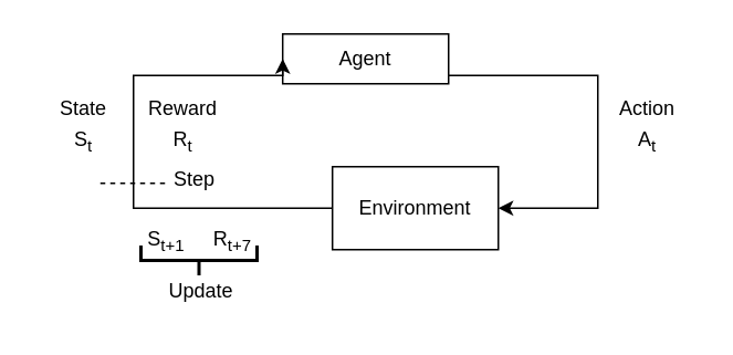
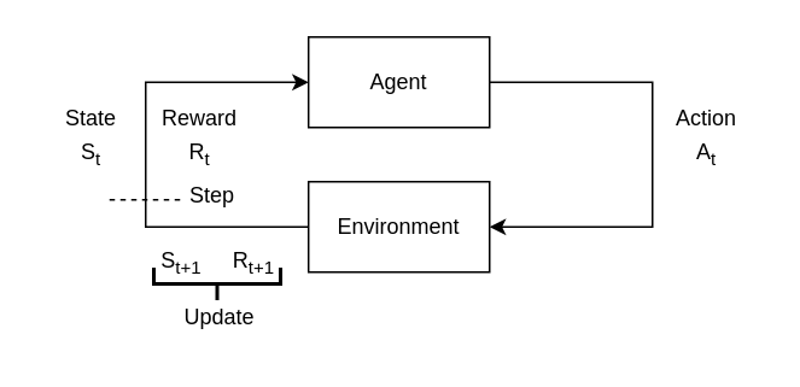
- <mxCell id="3" value="Agent" style="rounded=0;whiteSpace=wrap;html=1;" parent="1" vertex="1"><mxGeometry x="169.97" y="20" width="100.03" height="30" as="geometry" /></mxCell>
+ <mxCell id="3" value="Agent" style="rounded=0;whiteSpace=wrap;html=1;" parent="1" vertex="1"><mxGeometry x="169.97" y="20" width="100.03" height="50" as="geometry" /></mxCell>
- <mxCell id="5" value="Environment" style="rounded=0;whiteSpace=wrap;html=1;" parent="1" vertex="1"><mxGeometry x="199.97" y="100" width="100.03" height="50" as="geometry" /></mxCell>
+ <mxCell id="5" value="Environment" style="rounded=0;whiteSpace=wrap;html=1;" parent="1" vertex="1"><mxGeometry x="169.97" y="100" width="100.03" height="50" as="geometry" /></mxCell>
- <mxCell id="10" value="R&lt;sub&gt;t+7&lt;/sub&gt;" style="text;html=1;strokeColor=none;fillColor=none;align=center;verticalAlign=middle;whiteSpace=wrap;rounded=0;" parent="1" vertex="1"><mxGeometry x="109.97" y="130" width="60" height="30" as="geometry" /></mxCell>
+ <mxCell id="10" value="R&lt;sub&gt;t+1&lt;/sub&gt;" style="text;html=1;strokeColor=none;fillColor=none;align=center;verticalAlign=middle;whiteSpace=wrap;rounded=0;" parent="1" vertex="1"><mxGeometry x="109.97" y="130" width="60" height="30" as="geometry" /></mxCell>
